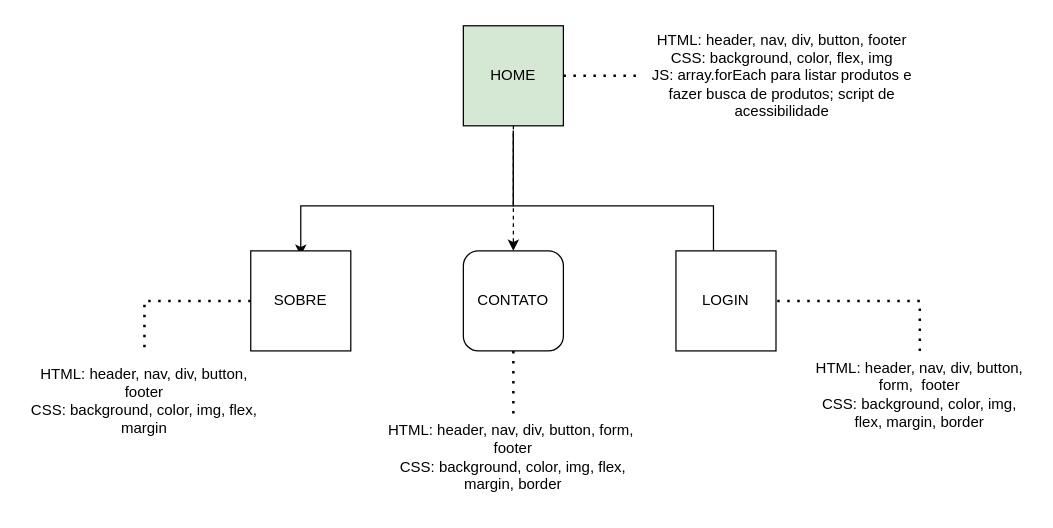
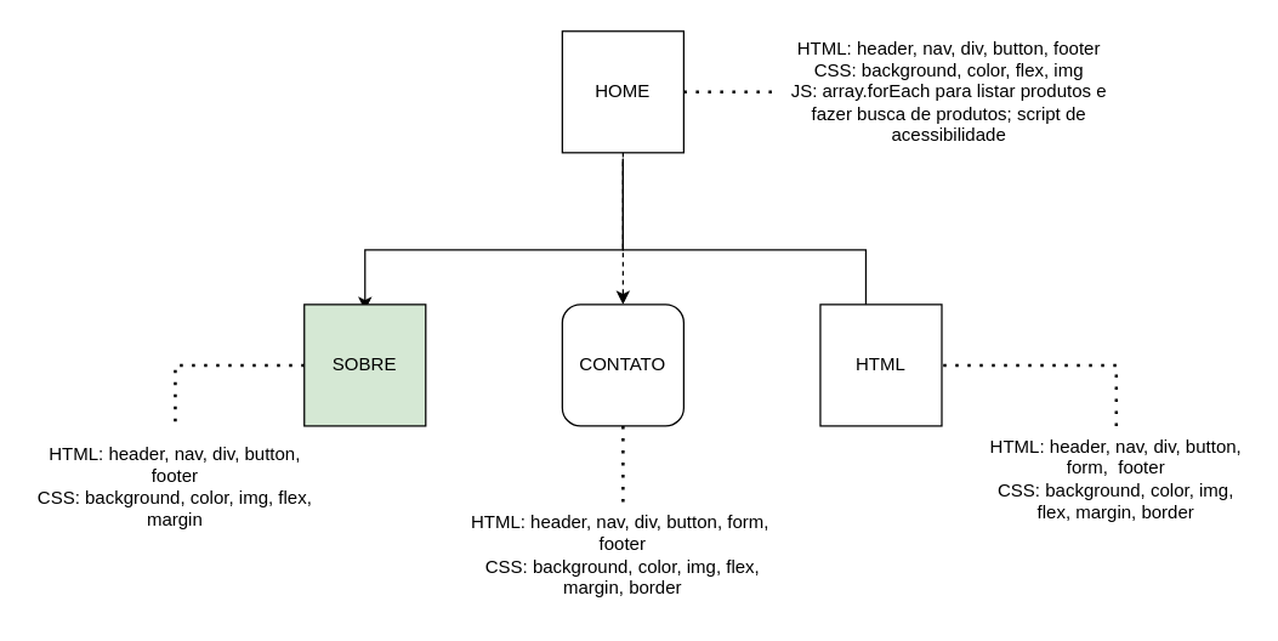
- <mxCell id="5" value="HOME" style="whiteSpace=wrap;html=1;aspect=fixed;fillColor=#d5e8d4;" vertex="1" parent="1"><mxGeometry x="370" y="20" width="80" height="80" as="geometry" /></mxCell>
+ <mxCell id="5" value="HOME" style="whiteSpace=wrap;html=1;aspect=fixed;" vertex="1" parent="1"><mxGeometry x="370" y="20" width="80" height="80" as="geometry" /></mxCell>
- <mxCell id="6" value="SOBRE" style="whiteSpace=wrap;html=1;aspect=fixed;" vertex="1" parent="1"><mxGeometry x="200" y="200" width="80" height="80" as="geometry" /></mxCell>
+ <mxCell id="6" value="SOBRE" style="whiteSpace=wrap;html=1;aspect=fixed;fillColor=#d5e8d4;" vertex="1" parent="1"><mxGeometry x="200" y="200" width="80" height="80" as="geometry" /></mxCell>
- <mxCell id="8" value="LOGIN" style="whiteSpace=wrap;html=1;aspect=fixed;" vertex="1" parent="1"><mxGeometry x="540" y="200" width="80" height="80" as="geometry" /></mxCell>
+ <mxCell id="8" value="HTML" style="whiteSpace=wrap;html=1;aspect=fixed;" vertex="1" parent="1"><mxGeometry x="540" y="200" width="80" height="80" as="geometry" /></mxCell>
